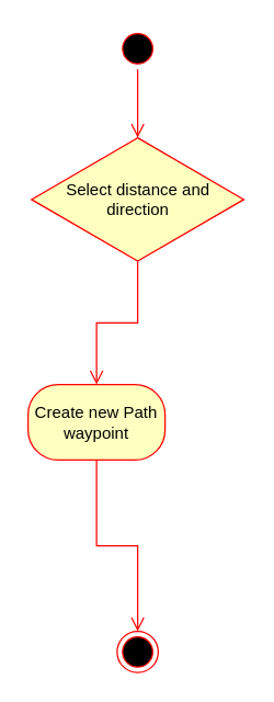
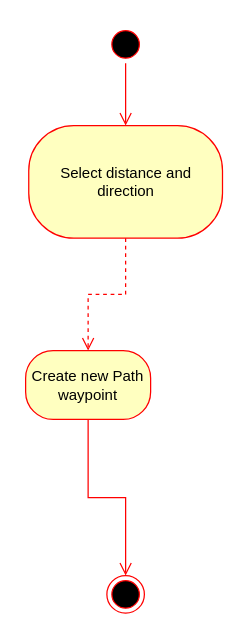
- <mxCell id="4" value="Select distance and direction" style="rhombus;whiteSpace=wrap;html=1;arcSize=40;fontColor=#000000;fillColor=#ffffc0;strokeColor=#ff0000;" vertex="1" parent="1"><mxGeometry x="22.5" y="100" width="155" height="90" as="geometry" /></mxCell>
+ <mxCell id="4" value="Select distance and direction" style="rounded=1;whiteSpace=wrap;html=1;arcSize=40;fontColor=#000000;fillColor=#ffffc0;strokeColor=#ff0000;" vertex="1" parent="1"><mxGeometry x="22.5" y="100" width="155" height="90" as="geometry" /></mxCell>
- <mxCell id="5" value="" style="edgeStyle=orthogonalEdgeStyle;html=1;verticalAlign=bottom;endArrow=open;endSize=8;strokeColor=#ff0000;rounded=0;entryX=0.5;entryY=0;entryDx=0;entryDy=0;" edge="1" source="4" parent="1" target="6"><mxGeometry relative="1" as="geometry"><mxPoint x="100.5" y="270" as="targetPoint" /></mxGeometry></mxCell>
+ <mxCell id="5" value="" style="edgeStyle=orthogonalEdgeStyle;html=1;verticalAlign=bottom;endArrow=open;endSize=8;strokeColor=#ff0000;rounded=0;entryX=0.5;entryY=0;entryDx=0;entryDy=0;dashed=1;" edge="1" source="4" parent="1" target="6"><mxGeometry relative="1" as="geometry"><mxPoint x="100.5" y="270" as="targetPoint" /></mxGeometry></mxCell>
